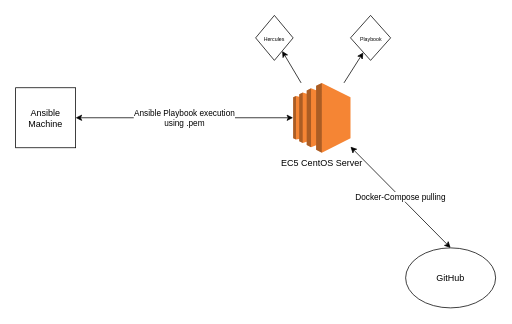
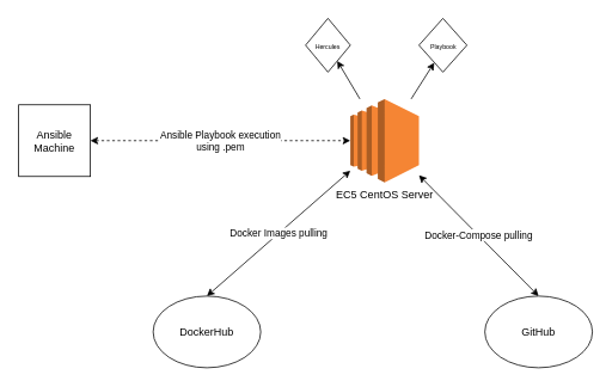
- <mxCell id="4" value="Ansible Playbook execution&lt;br&gt;using .pem" style="endArrow=classic;startArrow=classic;html=1;rounded=0;exitX=1;exitY=0.5;exitDx=0;exitDy=0;entryX=0;entryY=0.5;entryDx=0;entryDy=0;entryPerimeter=0;" edge="1" parent="1" source="3" target="2"><mxGeometry width="50" height="50" relative="1" as="geometry"><mxPoint x="160" y="250" as="sourcePoint" /><mxPoint x="210" y="200" as="targetPoint" /></mxGeometry></mxCell>
+ <mxCell id="4" value="Ansible Playbook execution&lt;br&gt;using .pem" style="endArrow=classic;startArrow=classic;html=1;rounded=0;exitX=1;exitY=0.5;exitDx=0;exitDy=0;entryX=0;entryY=0.5;entryDx=0;entryDy=0;entryPerimeter=0;dashed=1;" edge="1" parent="1" source="3" target="2"><mxGeometry width="50" height="50" relative="1" as="geometry"><mxPoint x="160" y="250" as="sourcePoint" /><mxPoint x="210" y="200" as="targetPoint" /></mxGeometry></mxCell>
+ <mxCell id="8" value="Docker Images pulling" style="endArrow=classic;startArrow=classic;html=1;rounded=0;exitX=0.5;exitY=0;exitDx=0;exitDy=0;" edge="1" parent="1" source="5" target="2"><mxGeometry width="50" height="50" relative="1" as="geometry"><mxPoint x="320" y="311.5" as="sourcePoint" /><mxPoint x="360" y="270" as="targetPoint" /></mxGeometry></mxCell>
+ <mxCell id="5" value="DockerHub" style="ellipse;whiteSpace=wrap;html=1;" vertex="1" parent="1"><mxGeometry x="170" y="330" width="120" height="80" as="geometry" /></mxCell>
